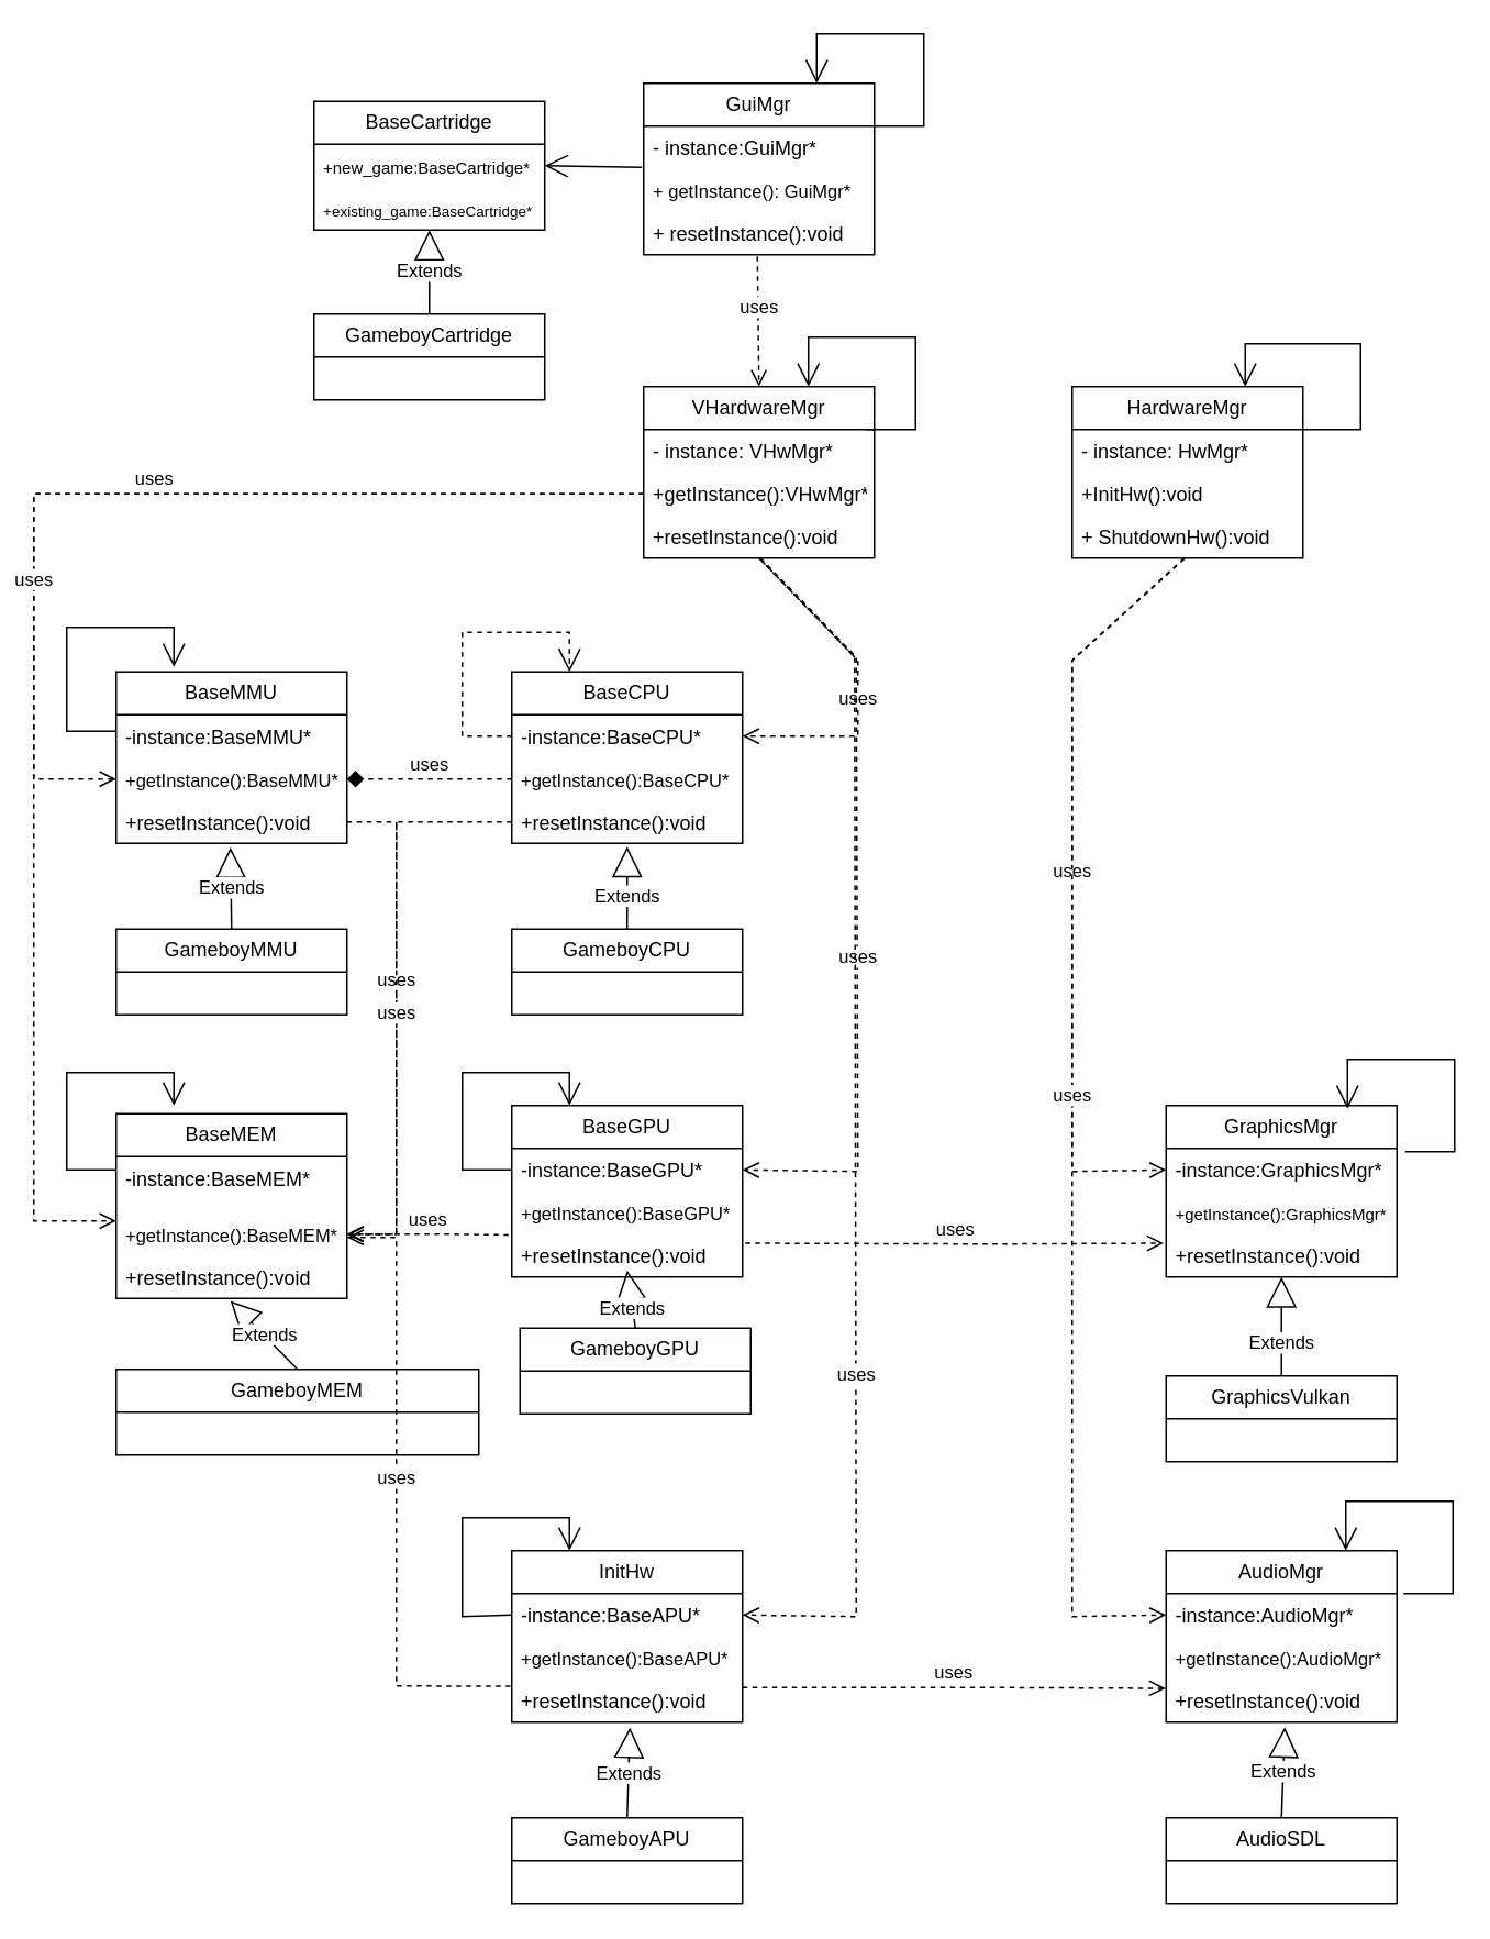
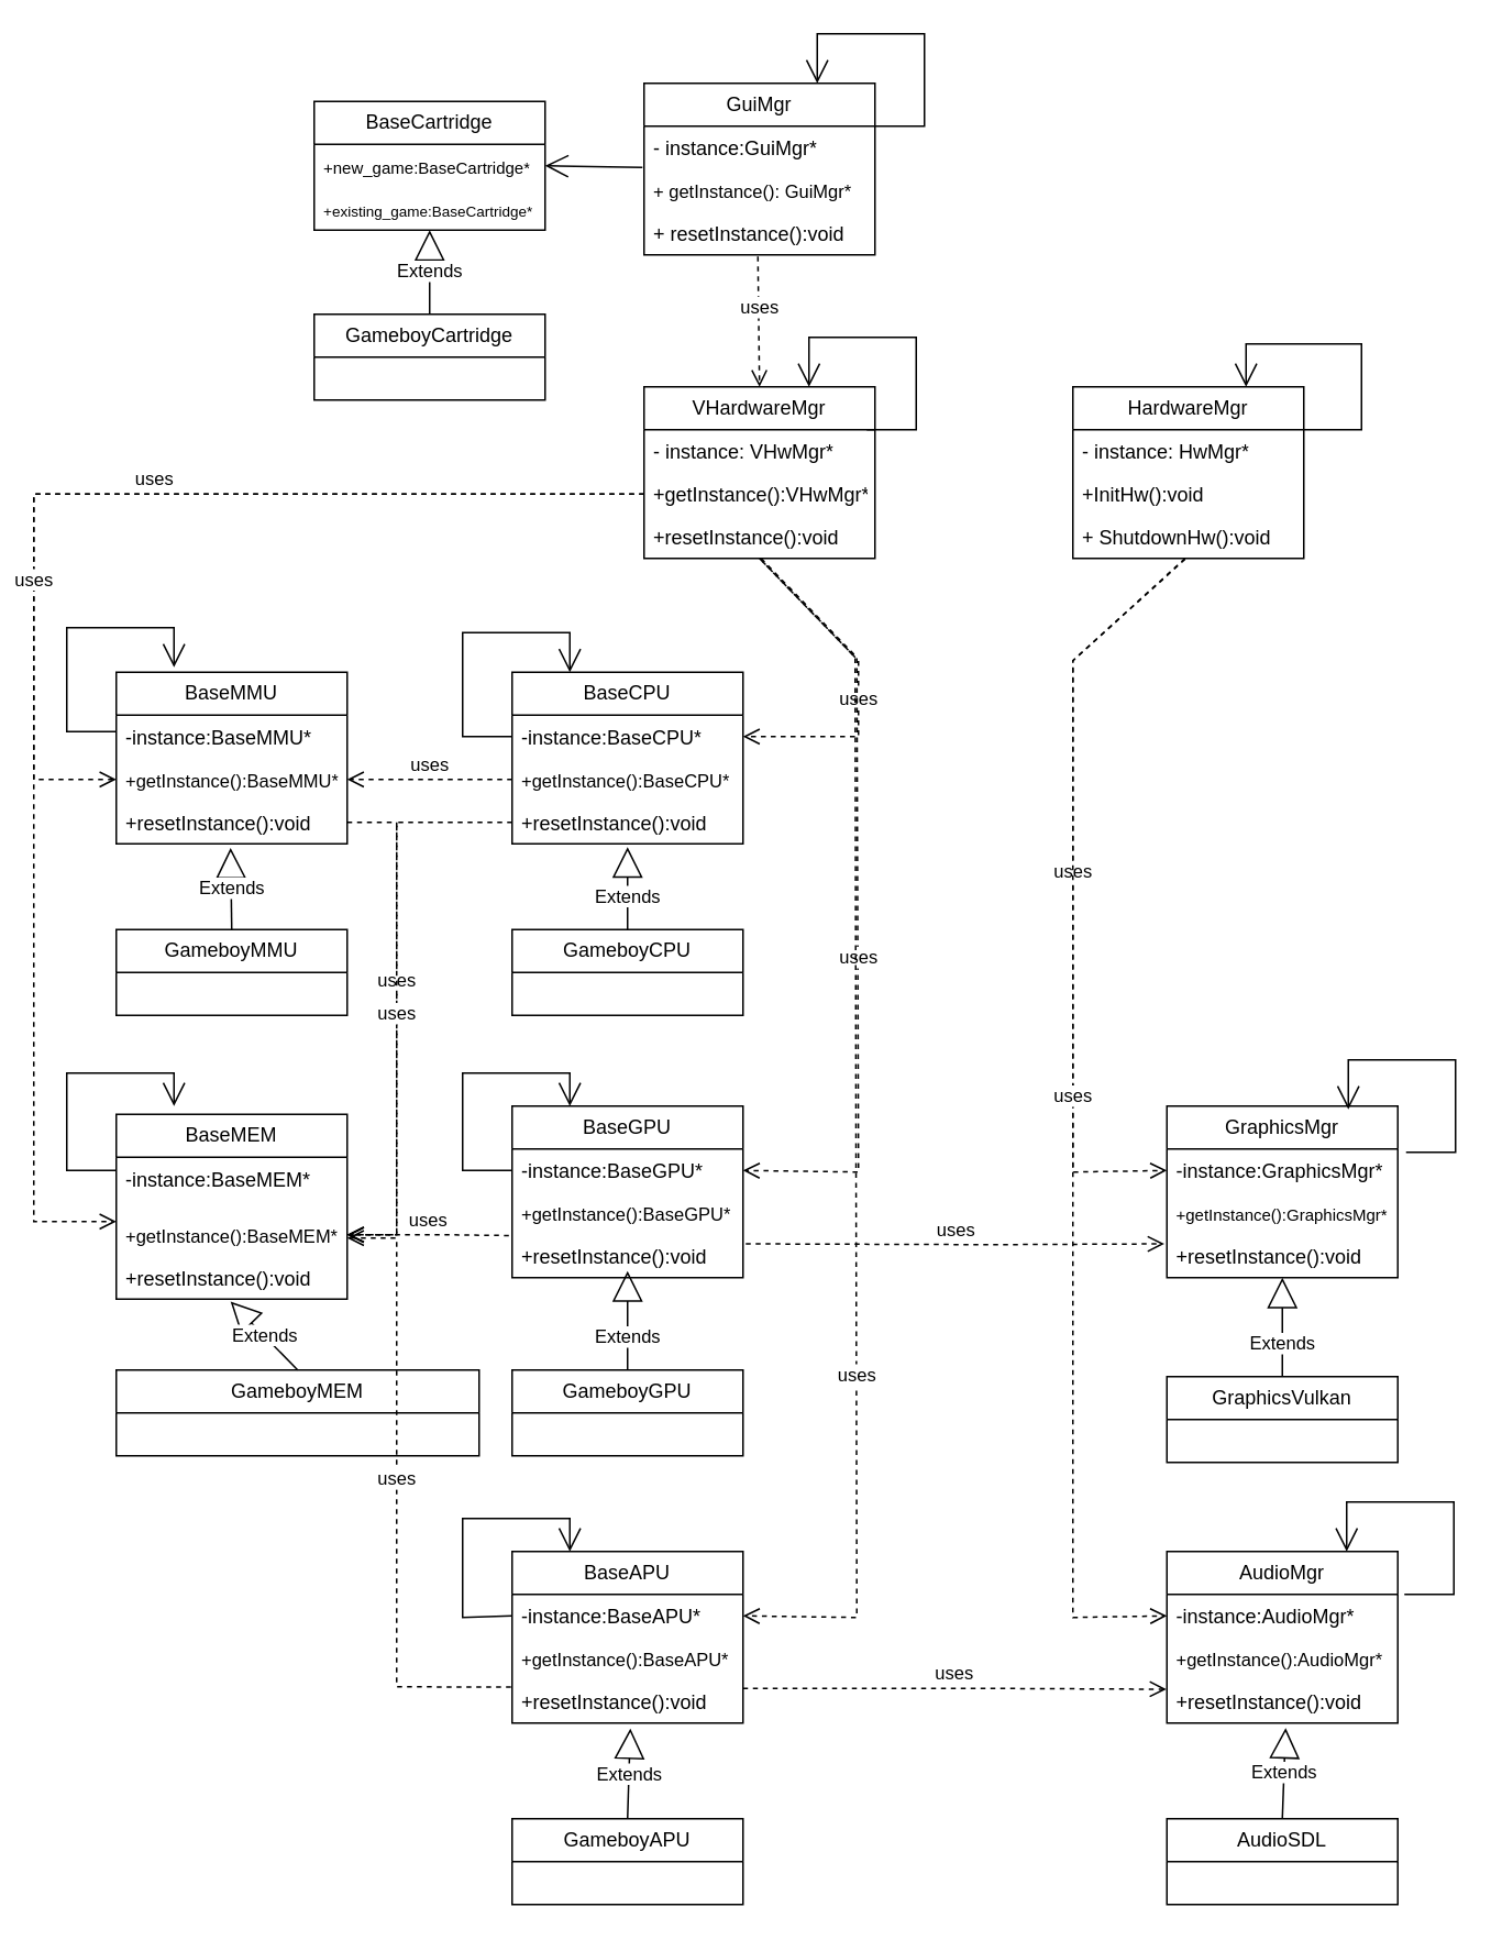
- <mxCell id="10" value="" style="endArrow=open;endFill=1;endSize=12;html=1;rounded=0;exitX=0;exitY=0.5;exitDx=0;exitDy=0;entryX=0.25;entryY=0;entryDx=0;entryDy=0;dashed=1;" parent="6" source="7" target="6" edge="1"><mxGeometry width="160" relative="1" as="geometry"><mxPoint x="-75" y="-31" as="sourcePoint" /><mxPoint x="-110" y="-57" as="targetPoint" /><Array as="points"><mxPoint x="-30" y="39" /><mxPoint x="-30" y="-24" /><mxPoint x="35" y="-24" /></Array></mxGeometry></mxCell>
+ <mxCell id="10" value="" style="endArrow=open;endFill=1;endSize=12;html=1;rounded=0;exitX=0;exitY=0.5;exitDx=0;exitDy=0;entryX=0.25;entryY=0;entryDx=0;entryDy=0;" parent="6" source="7" target="6" edge="1"><mxGeometry width="160" relative="1" as="geometry"><mxPoint x="-75" y="-31" as="sourcePoint" /><mxPoint x="-110" y="-57" as="targetPoint" /><Array as="points"><mxPoint x="-30" y="39" /><mxPoint x="-30" y="-24" /><mxPoint x="35" y="-24" /></Array></mxGeometry></mxCell>
- <mxCell id="70" value="uses" style="html=1;verticalAlign=bottom;endArrow=diamond;dashed=1;endSize=8;curved=0;rounded=0;exitX=0;exitY=0.5;exitDx=0;exitDy=0;entryX=1;entryY=0.5;entryDx=0;entryDy=0;" parent="1" source="8" target="13" edge="1"><mxGeometry relative="1" as="geometry"><mxPoint x="300" y="530" as="sourcePoint" /><mxPoint x="190" y="540" as="targetPoint" /><Array as="points"><mxPoint x="270" y="472" /></Array></mxGeometry></mxCell>
+ <mxCell id="70" value="uses" style="html=1;verticalAlign=bottom;endArrow=open;dashed=1;endSize=8;curved=0;rounded=0;exitX=0;exitY=0.5;exitDx=0;exitDy=0;entryX=1;entryY=0.5;entryDx=0;entryDy=0;" parent="1" source="8" target="13" edge="1"><mxGeometry relative="1" as="geometry"><mxPoint x="300" y="530" as="sourcePoint" /><mxPoint x="190" y="540" as="targetPoint" /><Array as="points"><mxPoint x="270" y="472" /></Array></mxGeometry></mxCell>
- <mxCell id="40" value="GameboyGPU" style="swimlane;fontStyle=0;childLayout=stackLayout;horizontal=1;startSize=26;fillColor=none;horizontalStack=0;resizeParent=1;resizeParentMax=0;resizeLast=0;collapsible=1;marginBottom=0;whiteSpace=wrap;html=1;" parent="1" vertex="1"><mxGeometry x="315" y="805" width="140" height="52" as="geometry" /></mxCell>
+ <mxCell id="40" value="GameboyGPU" style="swimlane;fontStyle=0;childLayout=stackLayout;horizontal=1;startSize=26;fillColor=none;horizontalStack=0;resizeParent=1;resizeParentMax=0;resizeLast=0;collapsible=1;marginBottom=0;whiteSpace=wrap;html=1;" parent="1" vertex="1"><mxGeometry x="310" y="830" width="140" height="52" as="geometry" /></mxCell>
- <mxCell id="44" value="InitHw" style="swimlane;fontStyle=0;childLayout=stackLayout;horizontal=1;startSize=26;fillColor=none;horizontalStack=0;resizeParent=1;resizeParentMax=0;resizeLast=0;collapsible=1;marginBottom=0;whiteSpace=wrap;html=1;" parent="1" vertex="1"><mxGeometry x="310" y="940" width="140" height="104" as="geometry" /></mxCell>
+ <mxCell id="44" value="BaseAPU" style="swimlane;fontStyle=0;childLayout=stackLayout;horizontal=1;startSize=26;fillColor=none;horizontalStack=0;resizeParent=1;resizeParentMax=0;resizeLast=0;collapsible=1;marginBottom=0;whiteSpace=wrap;html=1;" parent="1" vertex="1"><mxGeometry x="310" y="940" width="140" height="104" as="geometry" /></mxCell>
